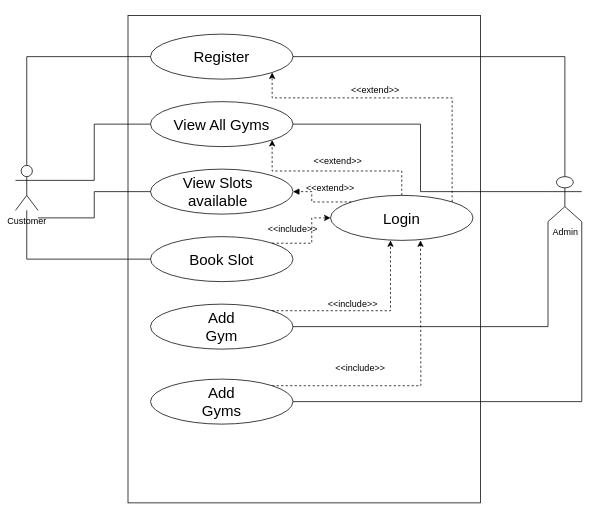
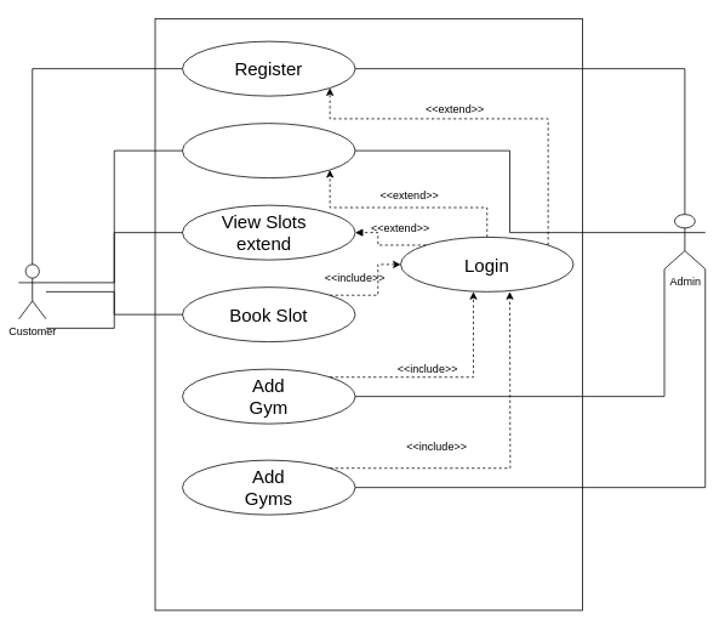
- <mxCell id="13" value="&lt;font style=&quot;font-size: 20px;&quot;&gt;View All Gyms&lt;/font&gt;" style="text;html=1;strokeColor=none;fillColor=none;align=center;verticalAlign=middle;whiteSpace=wrap;rounded=0;" vertex="1" parent="11"><mxGeometry x="30" y="15" width="130" height="30" as="geometry" /></mxCell>
- <mxCell id="3" value="Customer" style="shape=umlActor;verticalLabelPosition=bottom;verticalAlign=top;html=1;outlineConnect=0;" vertex="1" parent="1"><mxGeometry x="20" y="220" width="30" height="60" as="geometry" /></mxCell>
+ <mxCell id="3" value="Customer" style="shape=umlActor;verticalLabelPosition=bottom;verticalAlign=top;html=1;outlineConnect=0;" vertex="1" parent="1"><mxGeometry x="20" y="290" width="30" height="60" as="geometry" /></mxCell>
- <mxCell id="16" value="&lt;font style=&quot;font-size: 20px;&quot;&gt;View Slots available&lt;/font&gt;" style="text;html=1;strokeColor=none;fillColor=none;align=center;verticalAlign=middle;whiteSpace=wrap;rounded=0;" vertex="1" parent="14"><mxGeometry x="30" y="15" width="120" height="30" as="geometry" /></mxCell>
+ <mxCell id="16" value="&lt;font style=&quot;font-size: 20px;&quot;&gt;View Slots extend&lt;/font&gt;" style="text;html=1;strokeColor=none;fillColor=none;align=center;verticalAlign=middle;whiteSpace=wrap;rounded=0;" vertex="1" parent="14"><mxGeometry x="30" y="15" width="120" height="30" as="geometry" /></mxCell>
